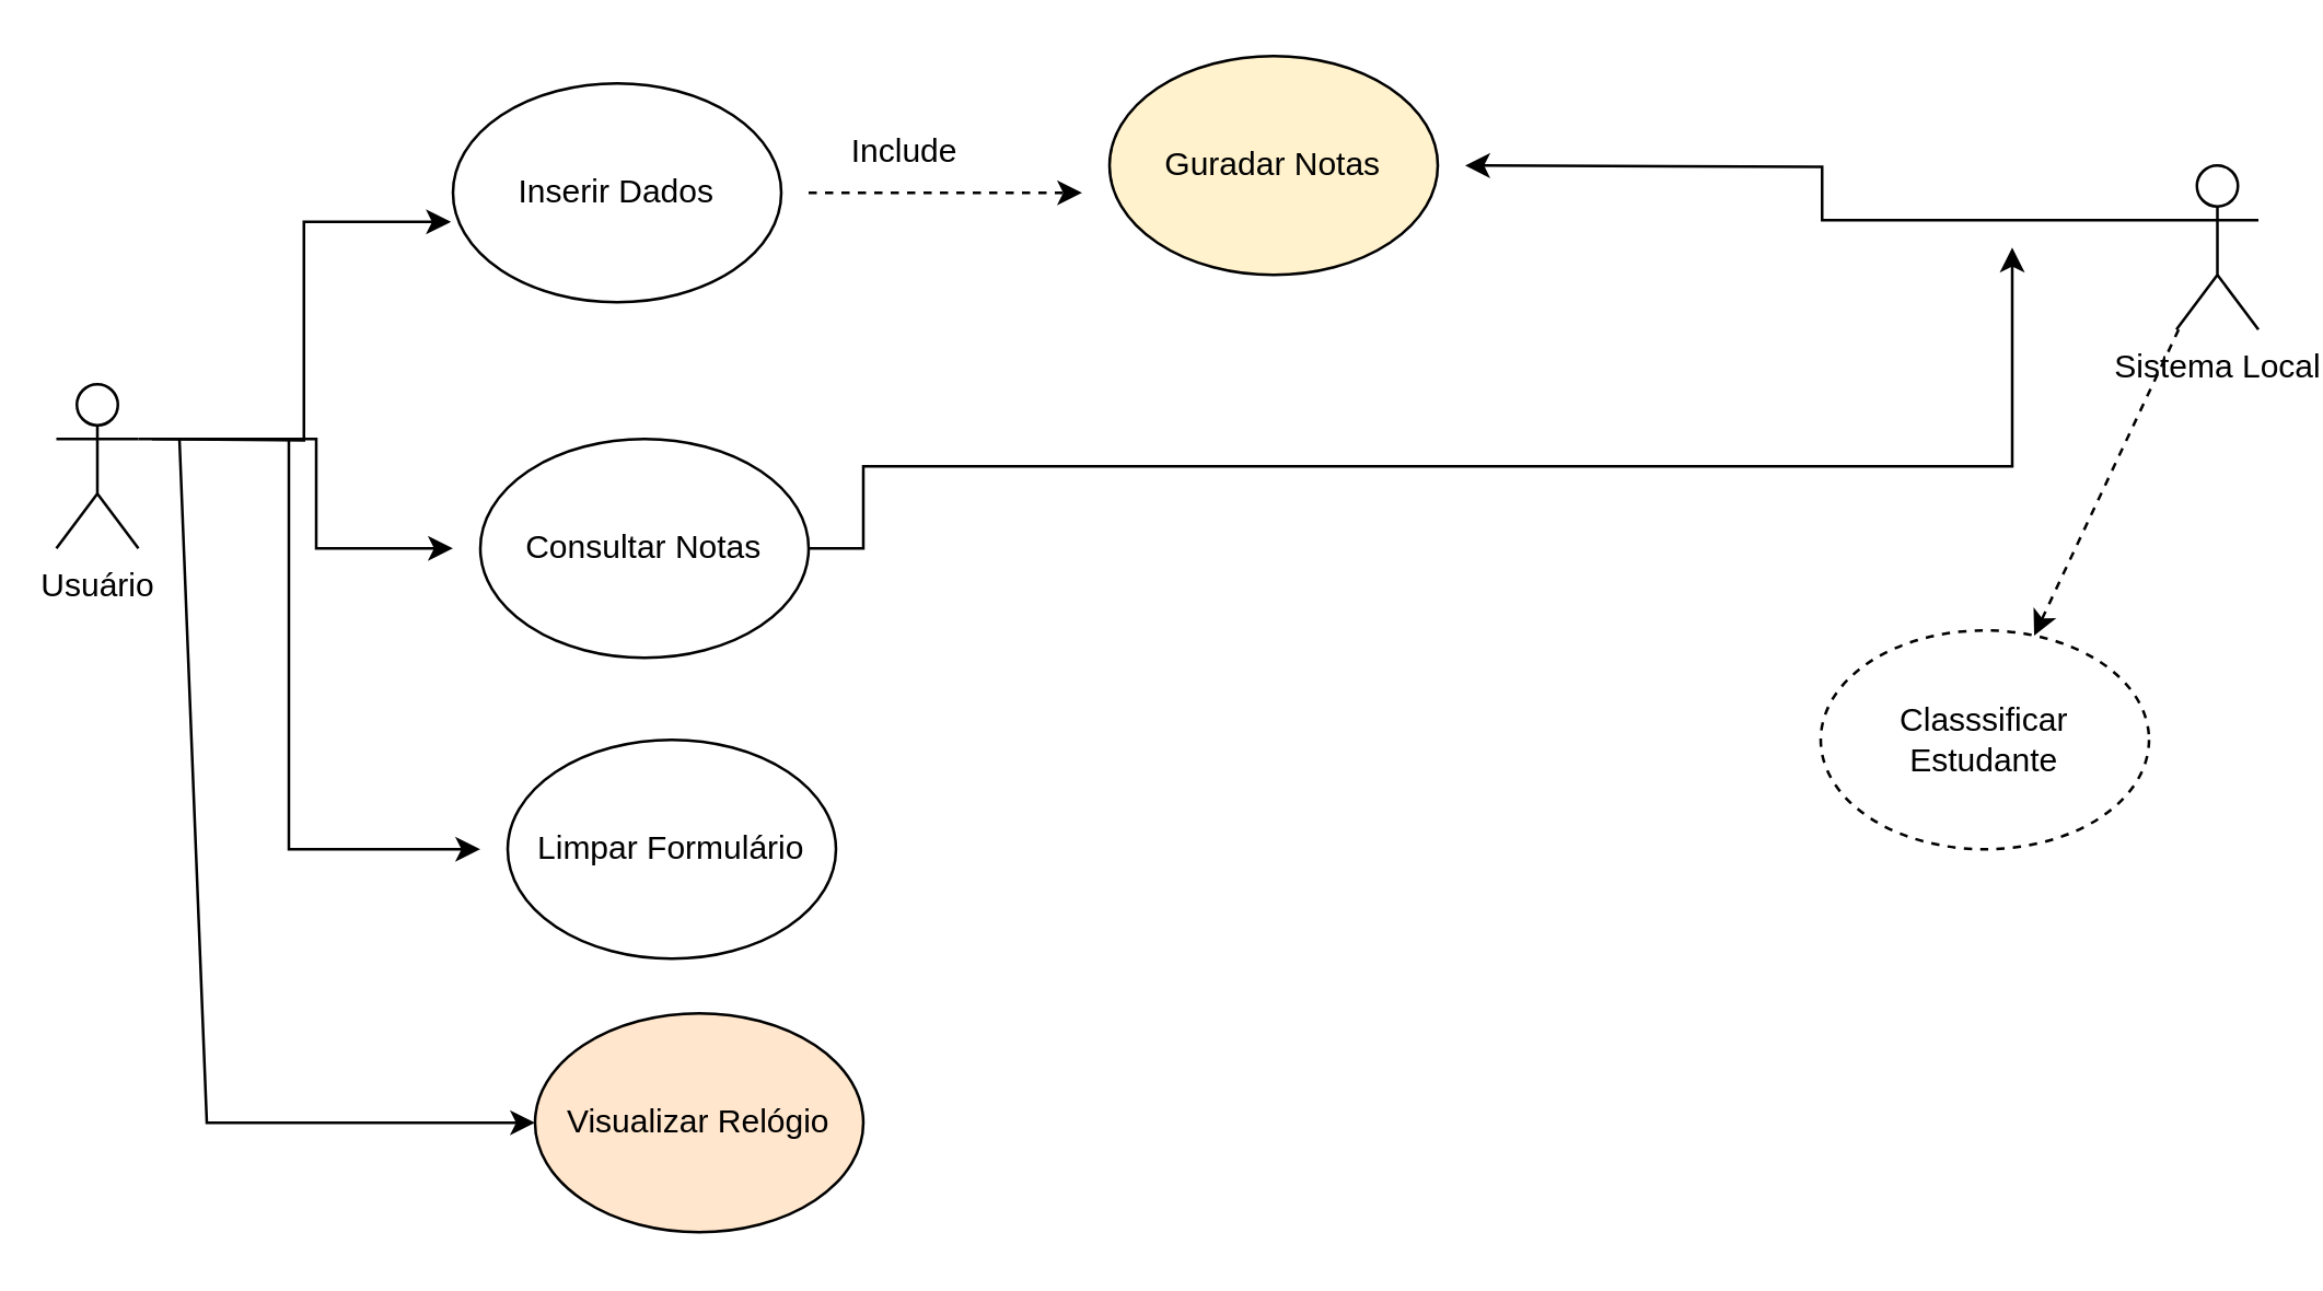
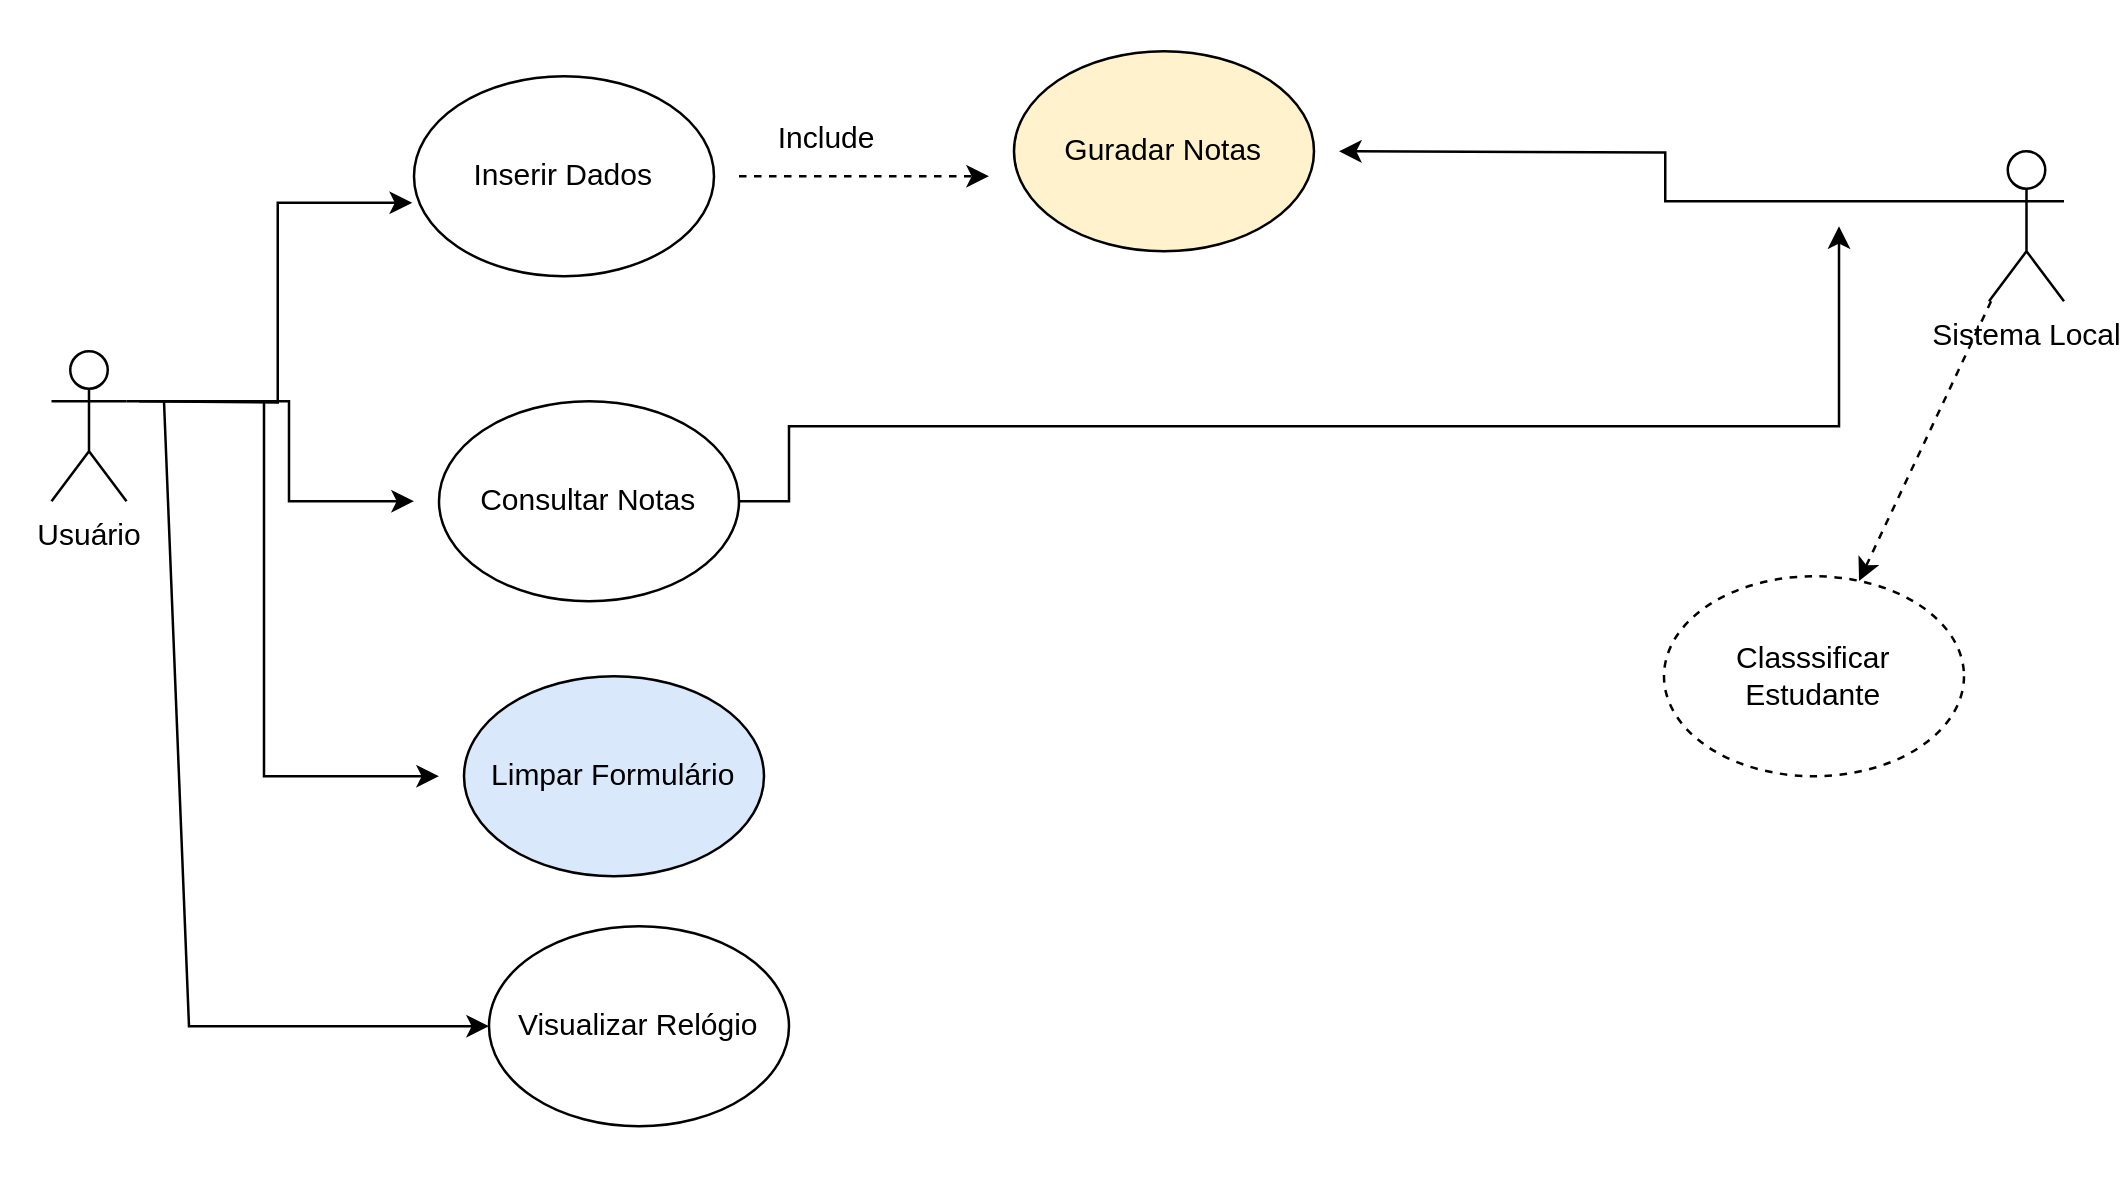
- <mxCell id="6" value="Limpar Formulário" style="ellipse;whiteSpace=wrap;html=1;" vertex="1" parent="1"><mxGeometry x="185" y="270" width="120" height="80" as="geometry" /></mxCell>
+ <mxCell id="6" value="Limpar Formulário" style="ellipse;whiteSpace=wrap;html=1;fillColor=#dae8fc;" vertex="1" parent="1"><mxGeometry x="185" y="270" width="120" height="80" as="geometry" /></mxCell>
- <mxCell id="7" value="Visualizar Relógio" style="ellipse;whiteSpace=wrap;html=1;fillColor=#ffe6cc;" vertex="1" parent="1"><mxGeometry x="195" y="370" width="120" height="80" as="geometry" /></mxCell>
+ <mxCell id="7" value="Visualizar Relógio" style="ellipse;whiteSpace=wrap;html=1;" vertex="1" parent="1"><mxGeometry x="195" y="370" width="120" height="80" as="geometry" /></mxCell>
